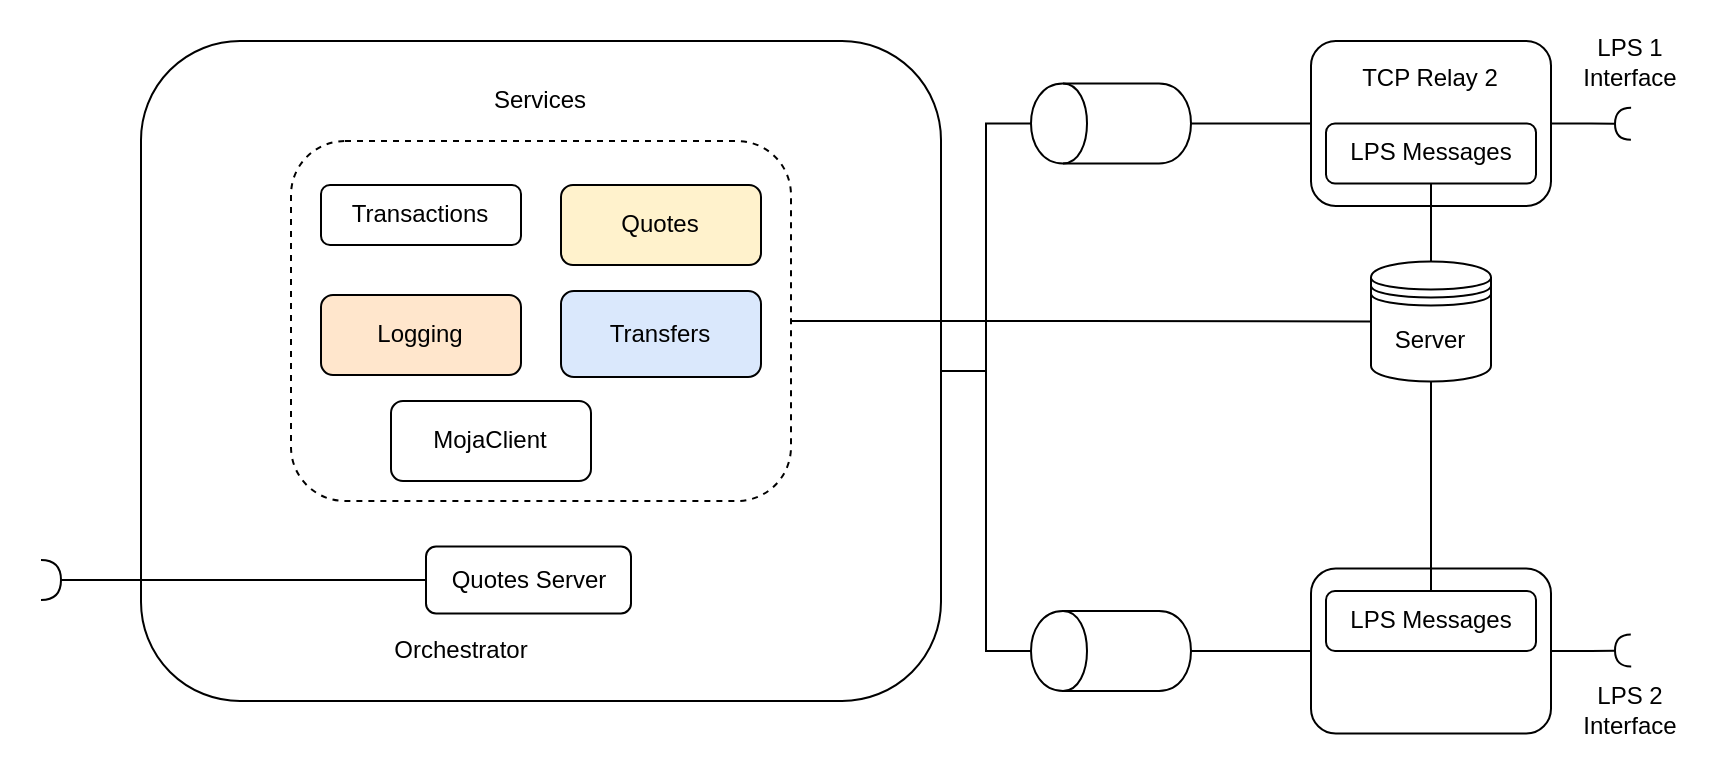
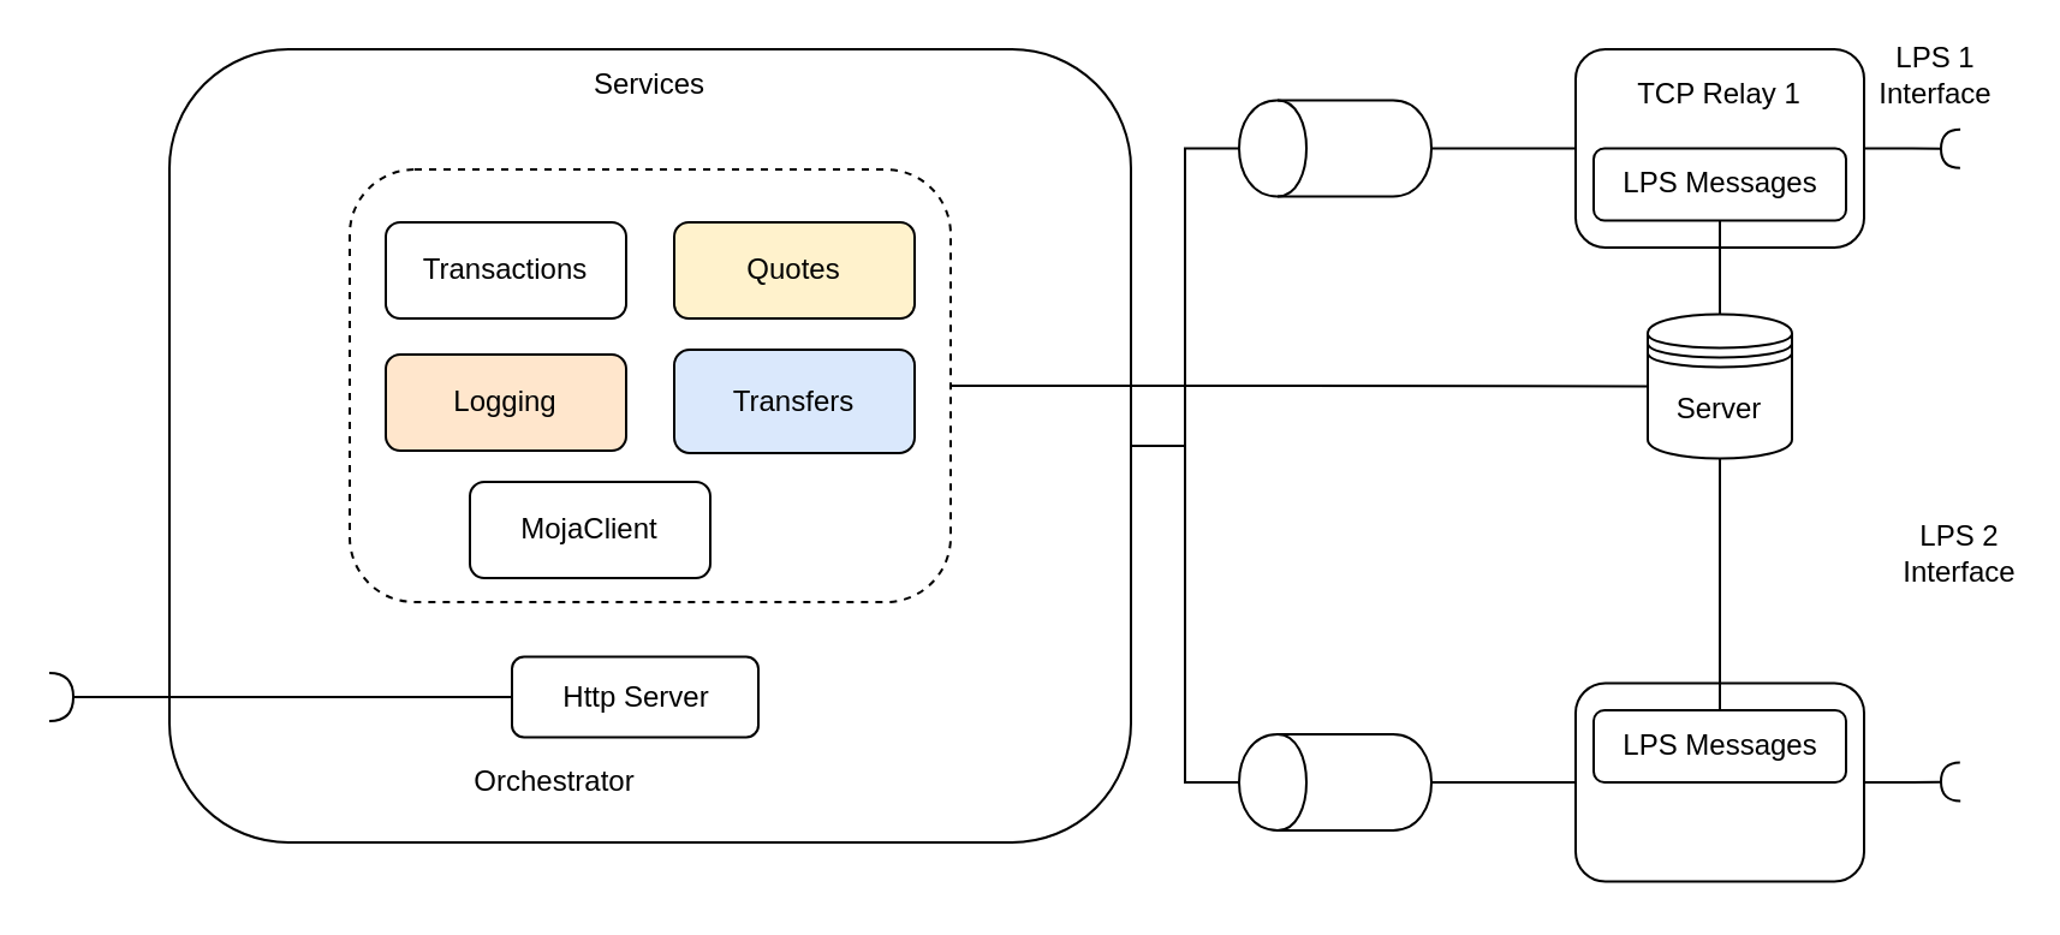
- <mxCell id="25" value="LPS 1 Interface" style="text;html=1;strokeColor=none;fillColor=none;align=center;verticalAlign=middle;whiteSpace=wrap;rounded=0;" parent="1" vertex="1"><mxGeometry x="795" y="21.25" width="40" height="20" as="geometry" /></mxCell>
+ <mxCell id="25" value="LPS 1 Interface" style="text;html=1;strokeColor=none;fillColor=none;align=center;verticalAlign=middle;whiteSpace=wrap;rounded=0;" parent="1" vertex="1"><mxGeometry x="785" y="21.25" width="40" height="20" as="geometry" /></mxCell>
- <mxCell id="23" value="TCP Relay 2" style="text;html=1;strokeColor=none;fillColor=none;align=center;verticalAlign=middle;whiteSpace=wrap;rounded=0;" parent="1" vertex="1"><mxGeometry x="670" y="31.25" width="90" height="16" as="geometry" /></mxCell>
+ <mxCell id="23" value="TCP Relay 1" style="text;html=1;strokeColor=none;fillColor=none;align=center;verticalAlign=middle;whiteSpace=wrap;rounded=0;" parent="1" vertex="1"><mxGeometry x="670" y="31.25" width="90" height="16" as="geometry" /></mxCell>
- <mxCell id="10" value="Services" style="text;html=1;strokeColor=none;fillColor=none;align=center;verticalAlign=middle;whiteSpace=wrap;rounded=0;dashed=1;" parent="1" vertex="1"><mxGeometry x="250" y="40" width="40" height="20" as="geometry" /></mxCell>
+ <mxCell id="10" value="Services" style="text;html=1;strokeColor=none;fillColor=none;align=center;verticalAlign=middle;whiteSpace=wrap;rounded=0;dashed=1;" parent="1" vertex="1"><mxGeometry x="250" y="25" width="40" height="20" as="geometry" /></mxCell>
- <mxCell id="28" value="Transactions" style="rounded=1;whiteSpace=wrap;html=1;fillColor=#ffffff;" parent="1" vertex="1"><mxGeometry x="160" y="92" width="100" height="30" as="geometry" /></mxCell>
+ <mxCell id="28" value="Transactions" style="rounded=1;whiteSpace=wrap;html=1;fillColor=#ffffff;" parent="1" vertex="1"><mxGeometry x="160" y="92" width="100" height="40" as="geometry" /></mxCell>
- <mxCell id="6" value="Quotes Server" style="rounded=1;whiteSpace=wrap;html=1;fillColor=#ffffff;" parent="1" vertex="1"><mxGeometry x="212.5" y="272.75" width="102.5" height="33.5" as="geometry" /></mxCell>
+ <mxCell id="6" value="Http Server" style="rounded=1;whiteSpace=wrap;html=1;fillColor=#ffffff;" parent="1" vertex="1"><mxGeometry x="212.5" y="272.75" width="102.5" height="33.5" as="geometry" /></mxCell>
- <mxCell id="26" value="LPS 2 Interface" style="text;html=1;strokeColor=none;fillColor=none;align=center;verticalAlign=middle;whiteSpace=wrap;rounded=0;" parent="1" vertex="1"><mxGeometry x="795" y="345" width="40" height="20" as="geometry" /></mxCell>
+ <mxCell id="26" value="LPS 2 Interface" style="text;html=1;strokeColor=none;fillColor=none;align=center;verticalAlign=middle;whiteSpace=wrap;rounded=0;" parent="1" vertex="1"><mxGeometry x="795" y="220" width="40" height="20" as="geometry" /></mxCell>
